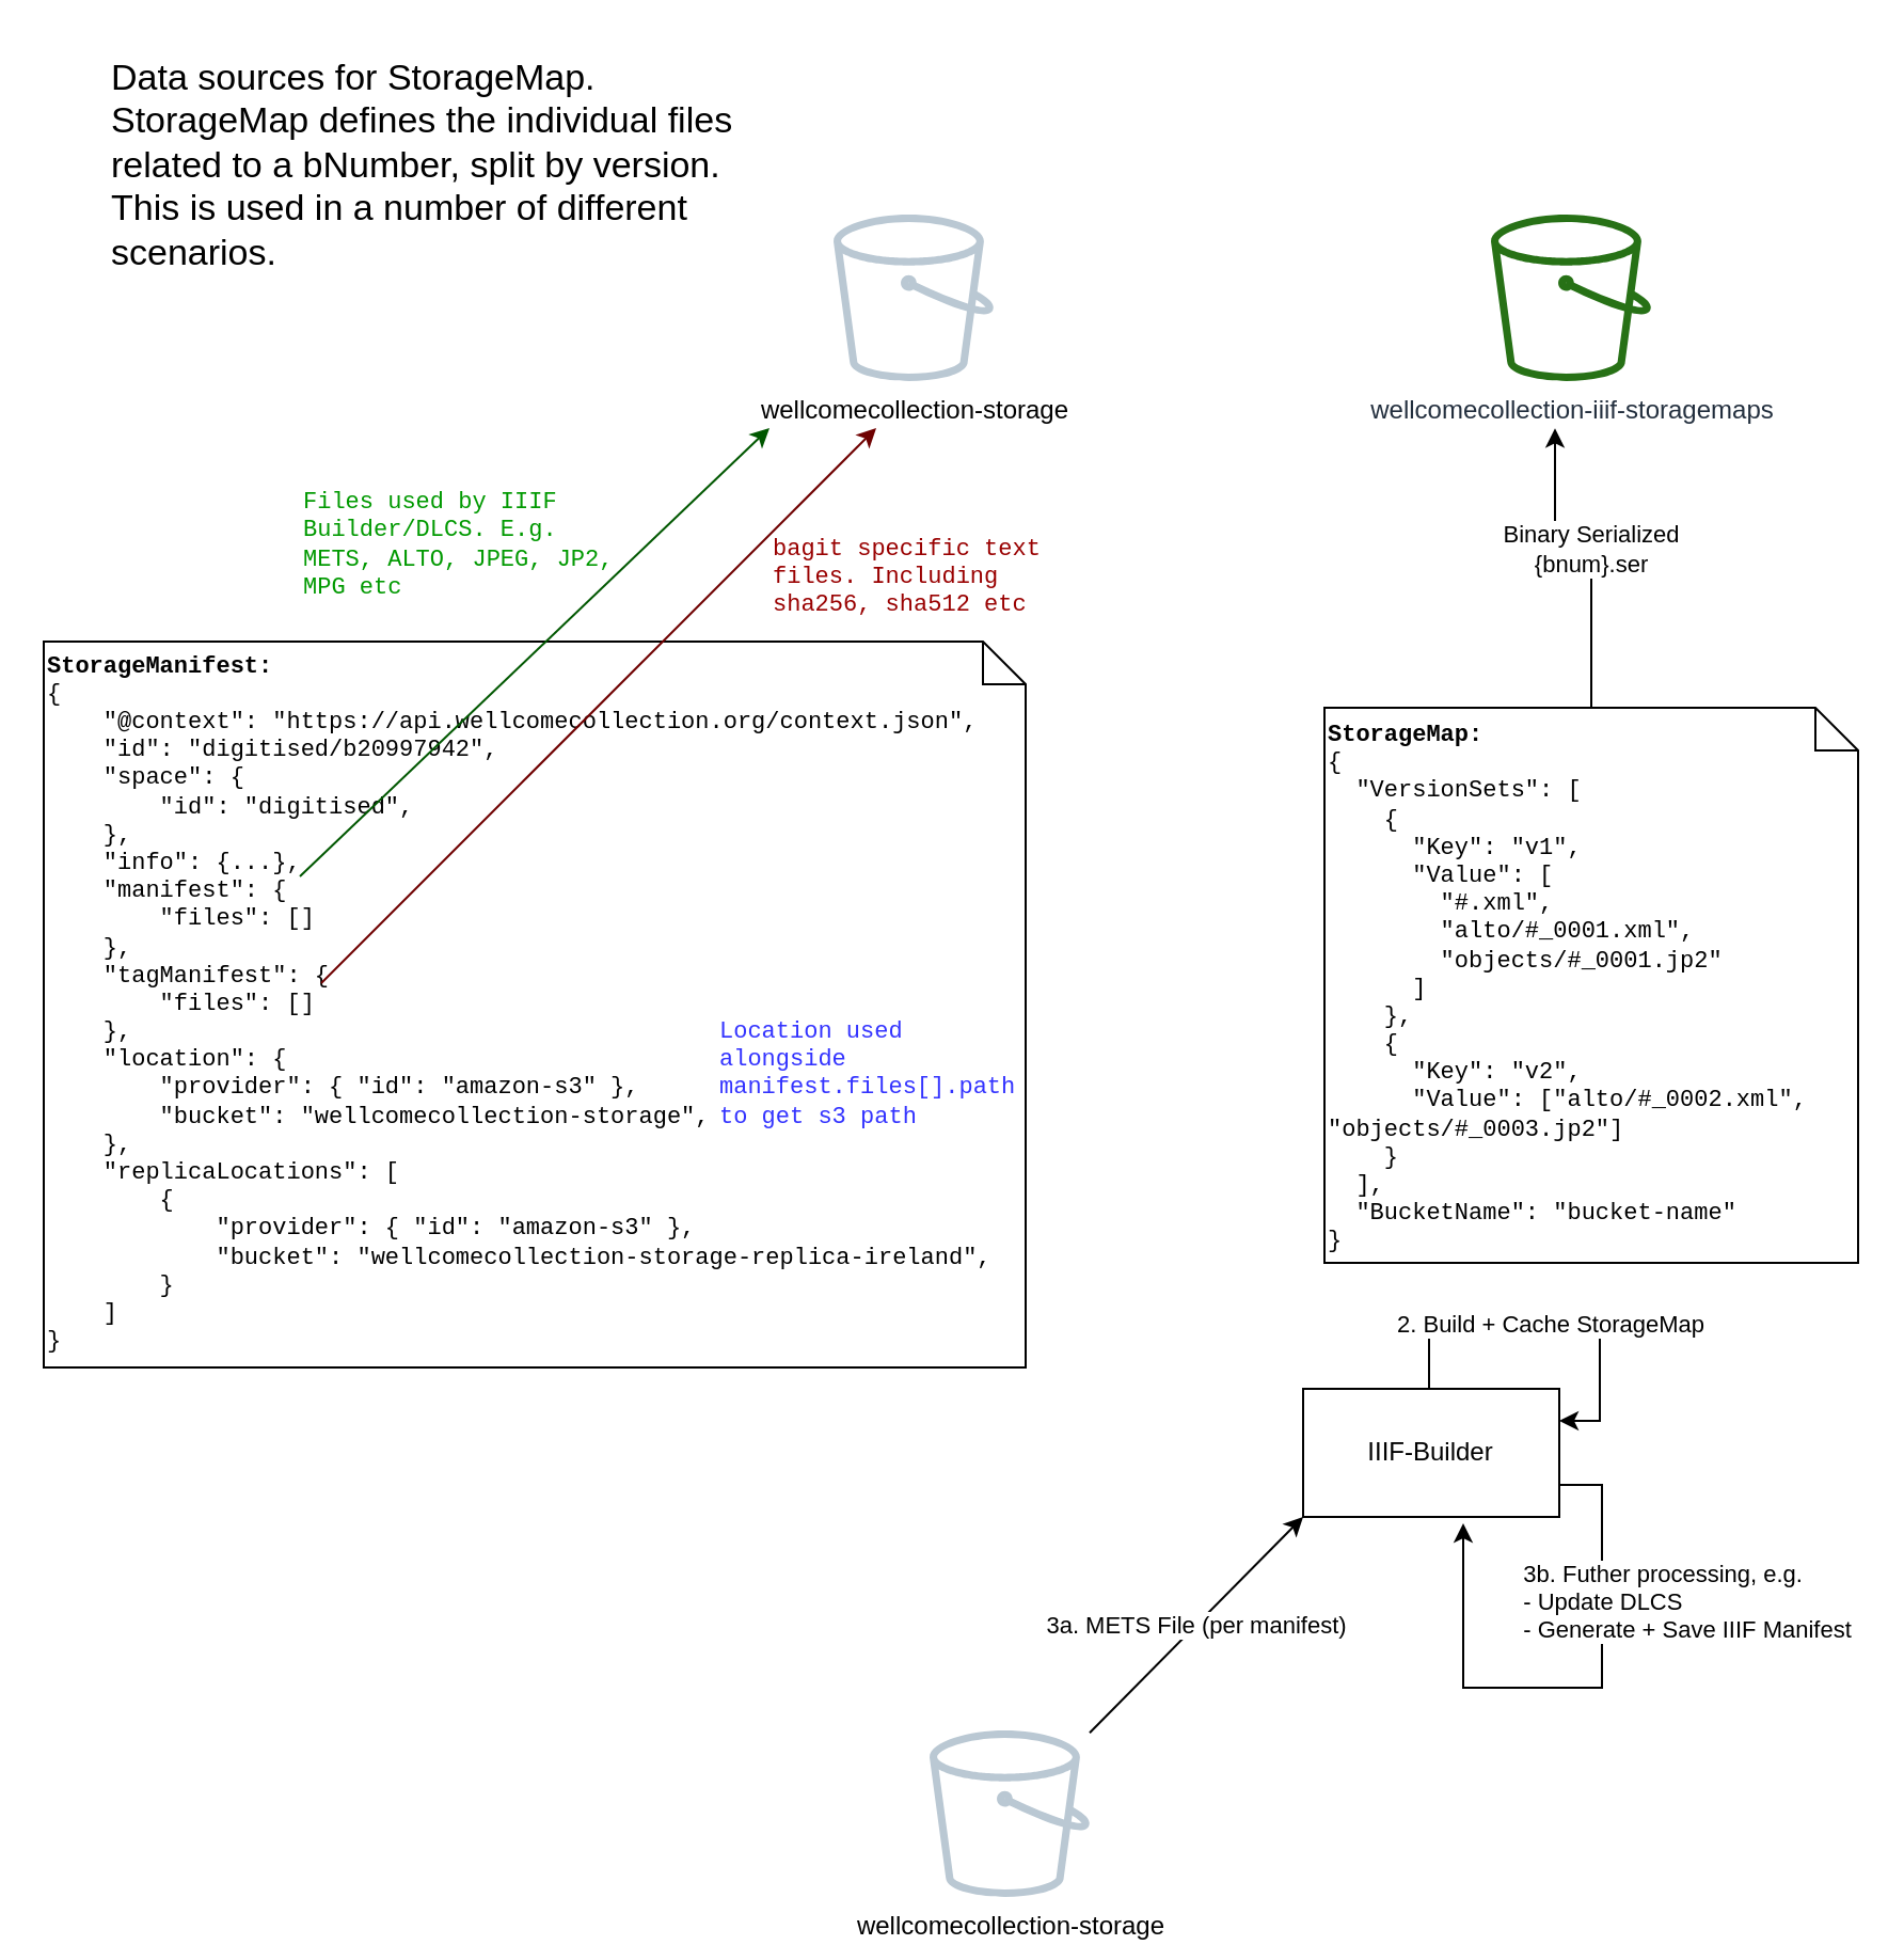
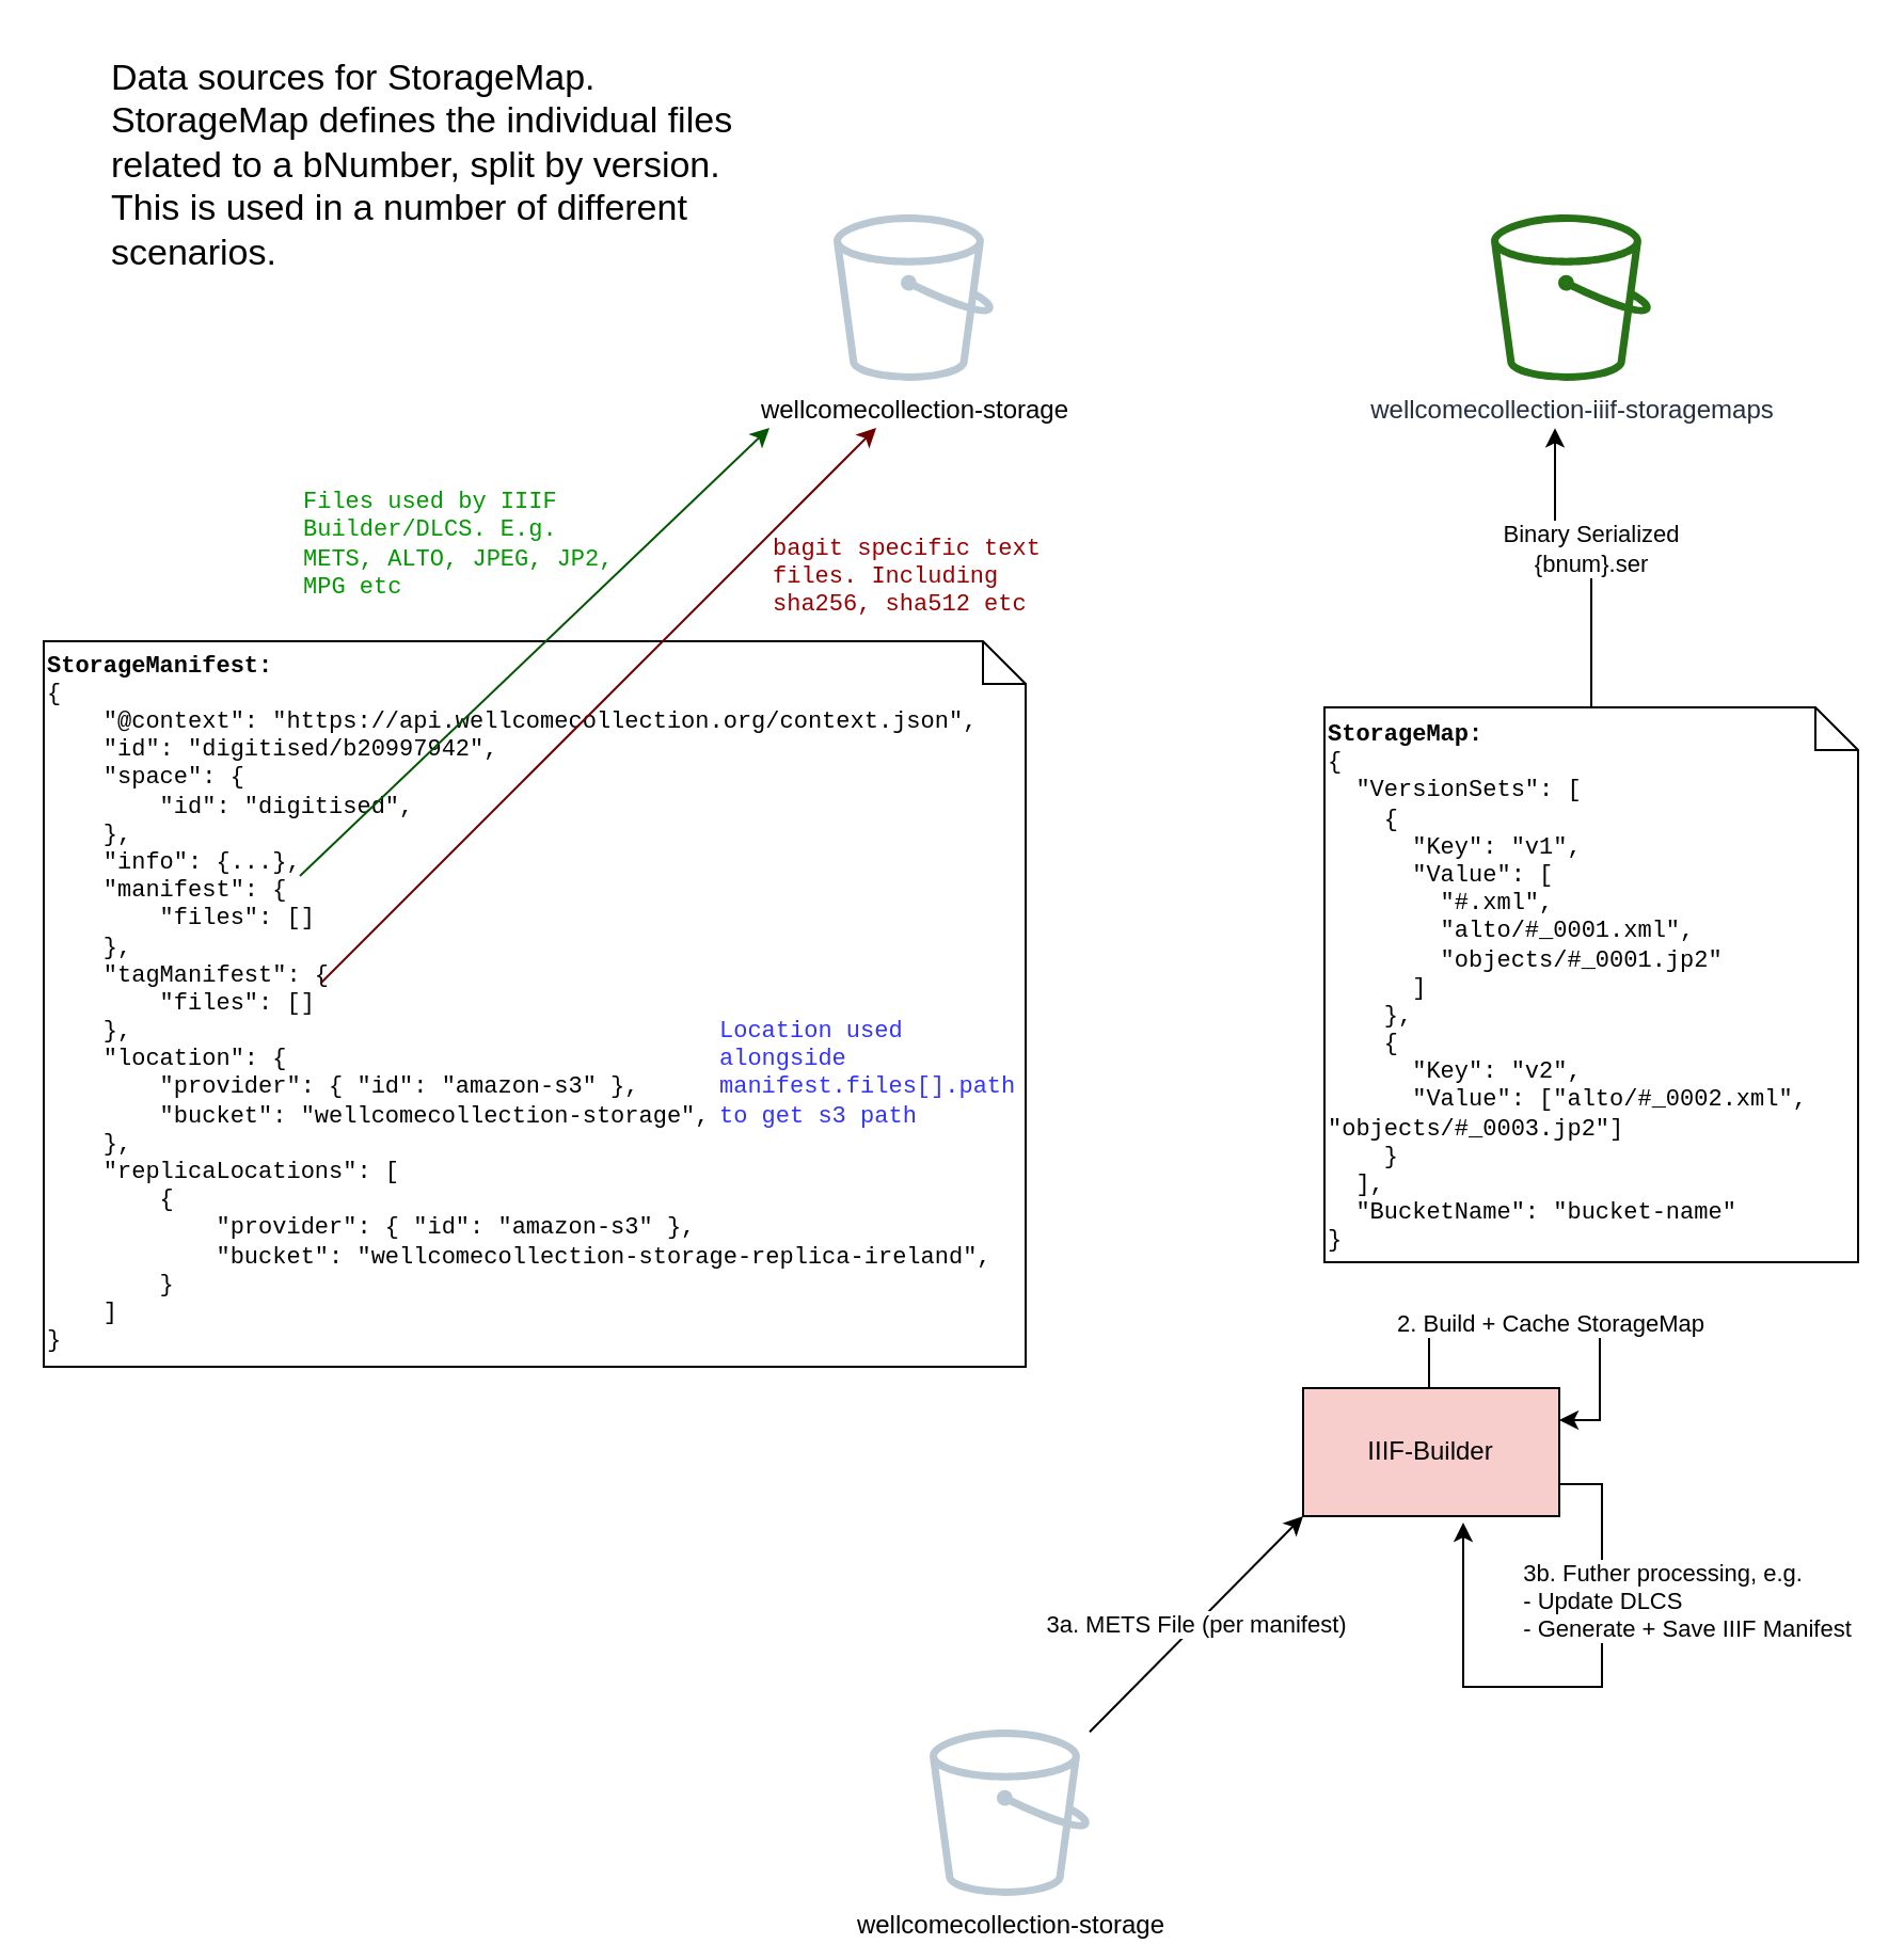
- <mxCell id="2" value="IIIF-Builder" style="rounded=0;whiteSpace=wrap;html=1;" vertex="1" parent="1"><mxGeometry x="610" y="650" width="120" height="60" as="geometry" /></mxCell>
+ <mxCell id="2" value="IIIF-Builder" style="rounded=0;whiteSpace=wrap;html=1;fillColor=#f8cecc;" vertex="1" parent="1"><mxGeometry x="610" y="650" width="120" height="60" as="geometry" /></mxCell>
